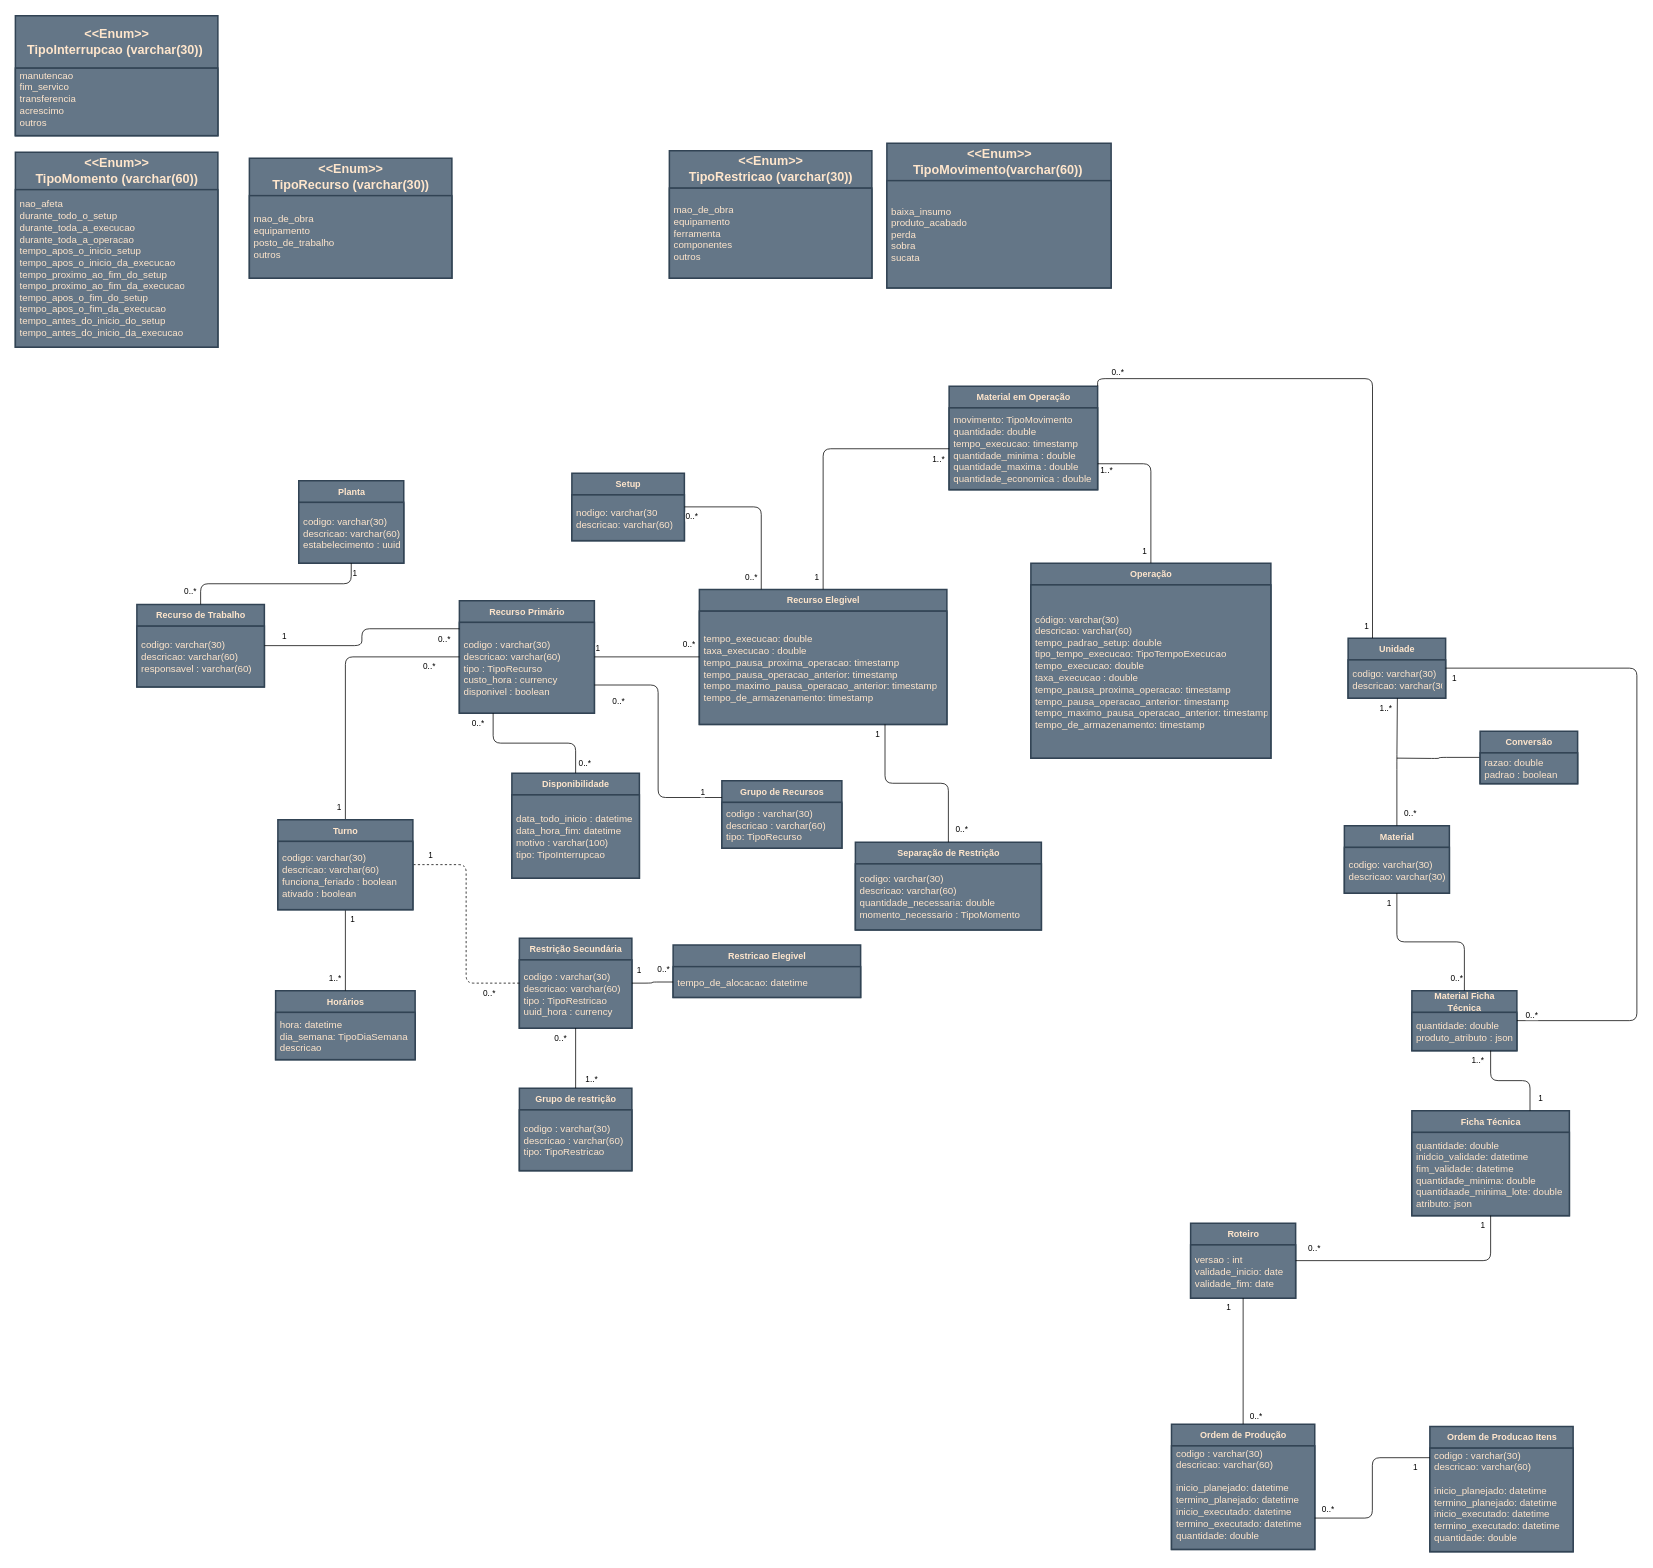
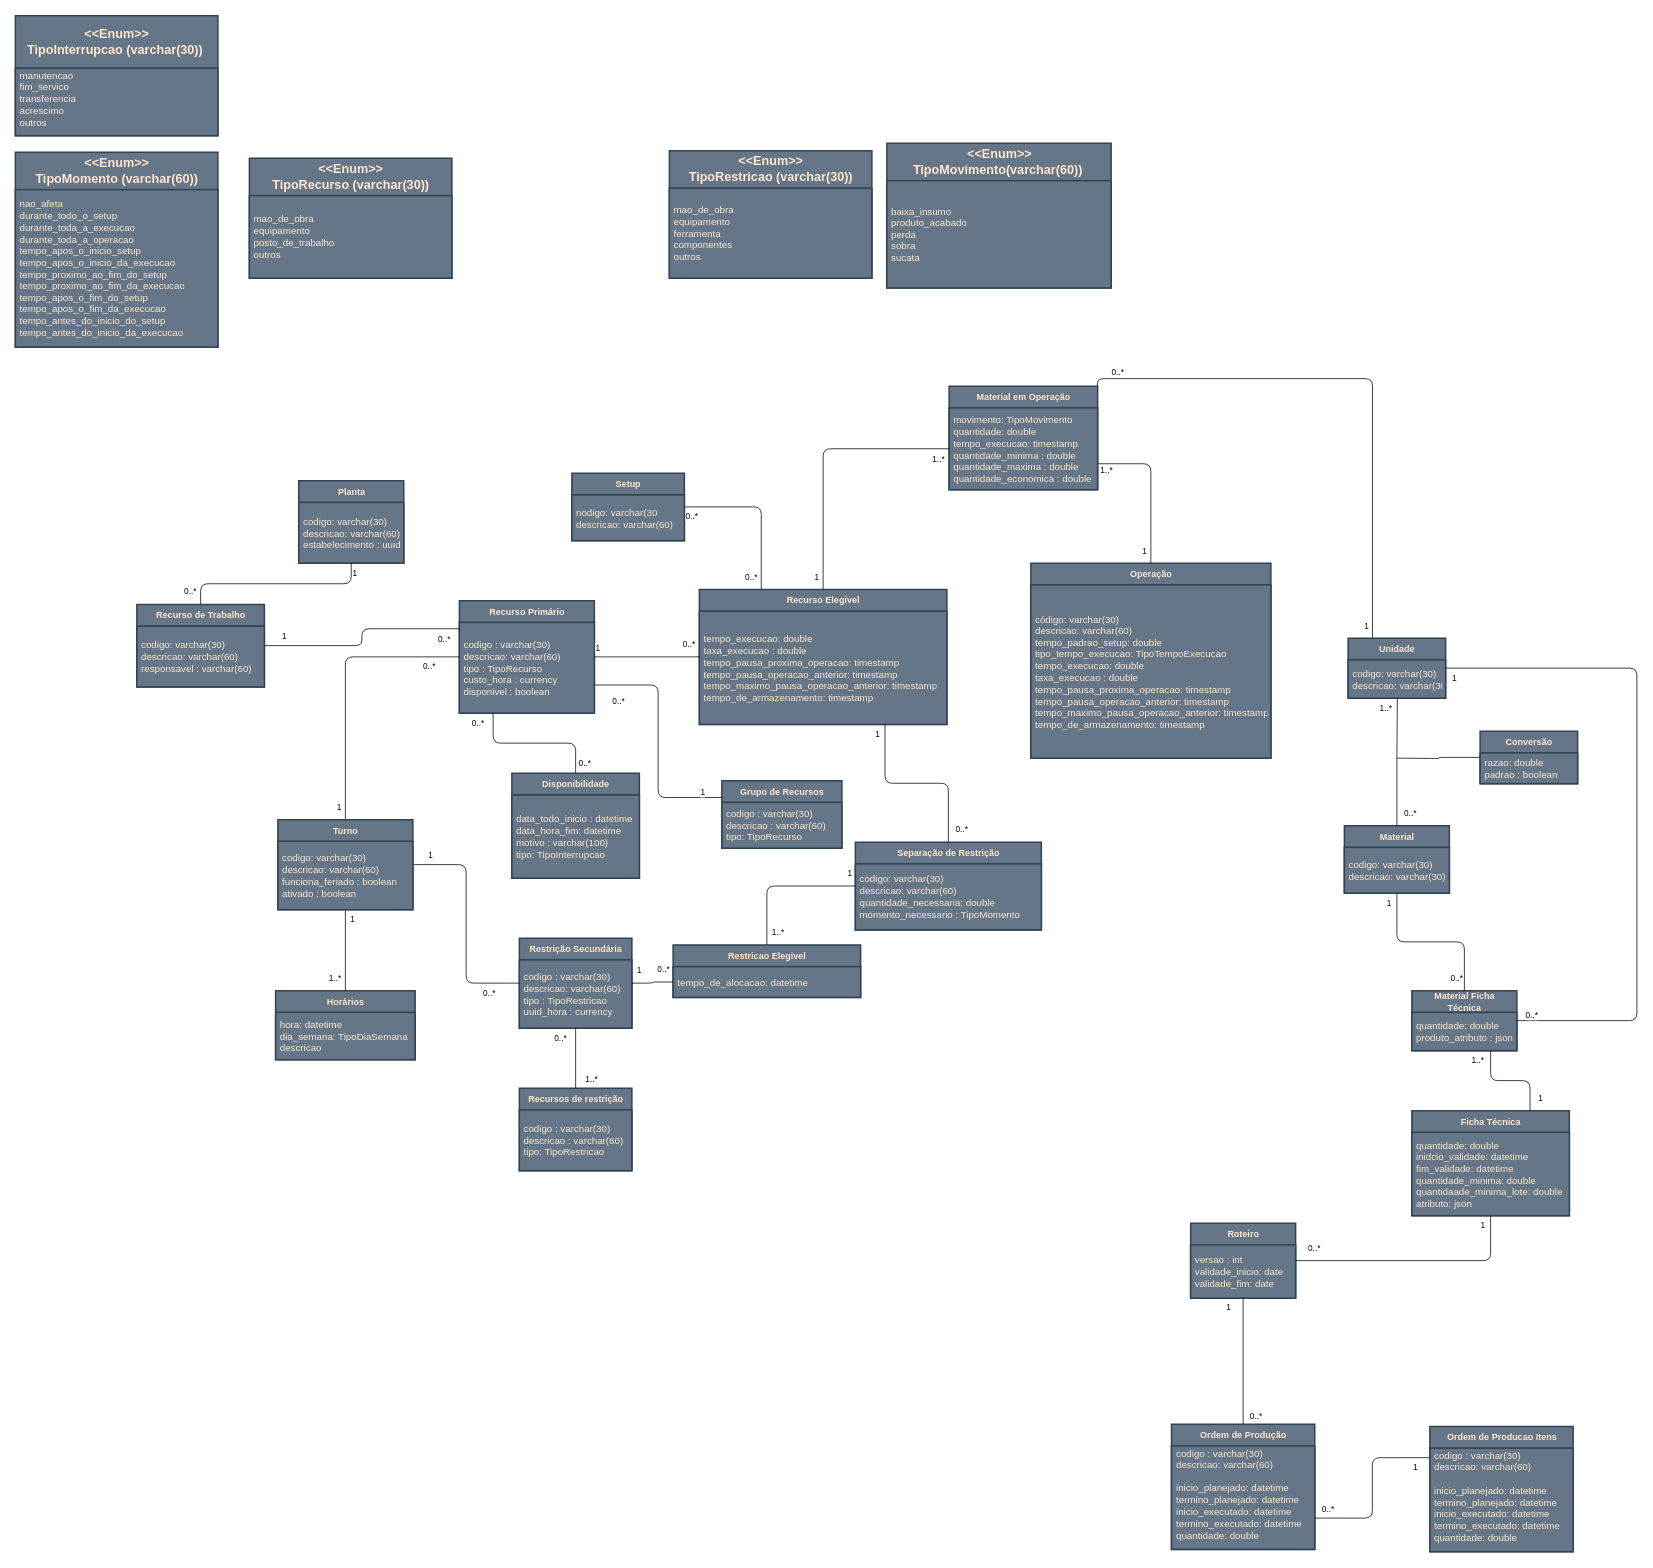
+ <mxCell id="73" value="" style="endArrow=none;endSize=12;startArrow=none;startSize=14;startFill=0;edgeStyle=orthogonalEdgeStyle;sketch=0;targetPerimeterSpacing=0;strokeColor=default;jumpStyle=none;exitX=0.5;exitY=0;exitDx=0;exitDy=0;entryX=0;entryY=0.5;entryDx=0;entryDy=0;endFill=0;spacingRight=0;spacing=2;html=1;" parent="1" source="28" target="26" edge="1"><mxGeometry x="-0.015" y="30" relative="1" as="geometry"><mxPoint x="1282" y="925" as="sourcePoint" /><mxPoint x="1389" y="924.5" as="targetPoint" /><mxPoint as="offset" /></mxGeometry></mxCell>
+ <mxCell id="74" value="1..*" style="edgeLabel;resizable=0;html=1;align=left;verticalAlign=top;" parent="73" connectable="0" vertex="1"><mxGeometry x="-1" relative="1" as="geometry"><mxPoint x="5" y="-30" as="offset" /></mxGeometry></mxCell>
+ <mxCell id="75" value="1" style="edgeLabel;resizable=0;html=1;align=right;verticalAlign=top;rotation=0;" parent="73" connectable="0" vertex="1"><mxGeometry x="1" relative="1" as="geometry"><mxPoint x="-5" y="-30" as="offset" /></mxGeometry></mxCell>
- <mxCell id="107" value="" style="endArrow=none;endSize=12;startArrow=none;startSize=14;startFill=0;sketch=0;targetPerimeterSpacing=0;strokeColor=default;jumpStyle=none;entryX=1;entryY=0.5;entryDx=0;entryDy=0;endFill=0;spacingRight=0;spacing=2;html=1;exitX=0;exitY=0.5;exitDx=0;exitDy=0;edgeStyle=orthogonalEdgeStyle;dashed=1;" parent="1" source="16" target="126" edge="1"><mxGeometry relative="1" as="geometry"><mxPoint x="792" y="915" as="sourcePoint" /><mxPoint x="557" y="1070" as="targetPoint" /></mxGeometry></mxCell>
+ <mxCell id="107" value="" style="endArrow=none;endSize=12;startArrow=none;startSize=14;startFill=0;sketch=0;targetPerimeterSpacing=0;strokeColor=default;jumpStyle=none;entryX=1;entryY=0.5;entryDx=0;entryDy=0;endFill=0;spacingRight=0;spacing=2;html=1;exitX=0;exitY=0.5;exitDx=0;exitDy=0;edgeStyle=orthogonalEdgeStyle;" parent="1" source="16" target="126" edge="1"><mxGeometry relative="1" as="geometry"><mxPoint x="792" y="915" as="sourcePoint" /><mxPoint x="557" y="1070" as="targetPoint" /></mxGeometry></mxCell>
- <mxCell id="22" value="Grupo de restrição" style="swimlane;fontStyle=1;align=center;verticalAlign=middle;childLayout=stackLayout;horizontal=1;startSize=29;horizontalStack=0;resizeParent=1;resizeParentMax=0;resizeLast=0;collapsible=0;marginBottom=0;html=1;fillColor=#647687;strokeColor=#314354;strokeWidth=2;fontColor=#FFE6CC;" parent="1" vertex="1"><mxGeometry x="692" y="1450" width="150" height="110" as="geometry" /></mxCell>
+ <mxCell id="22" value="Recursos de restrição" style="swimlane;fontStyle=1;align=center;verticalAlign=middle;childLayout=stackLayout;horizontal=1;startSize=29;horizontalStack=0;resizeParent=1;resizeParentMax=0;resizeLast=0;collapsible=0;marginBottom=0;html=1;fillColor=#647687;strokeColor=#314354;strokeWidth=2;fontColor=#FFE6CC;" parent="1" vertex="1"><mxGeometry x="692" y="1450" width="150" height="110" as="geometry" /></mxCell>
